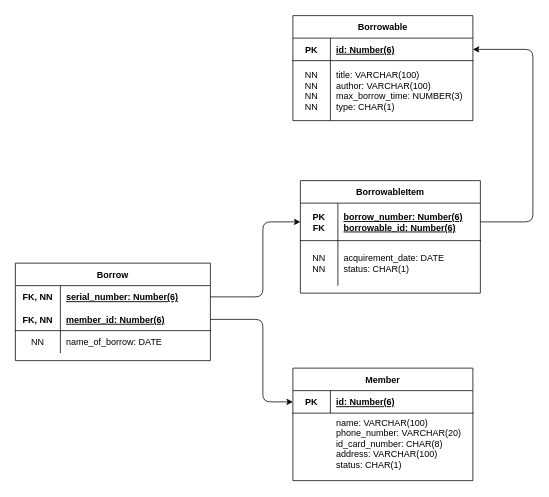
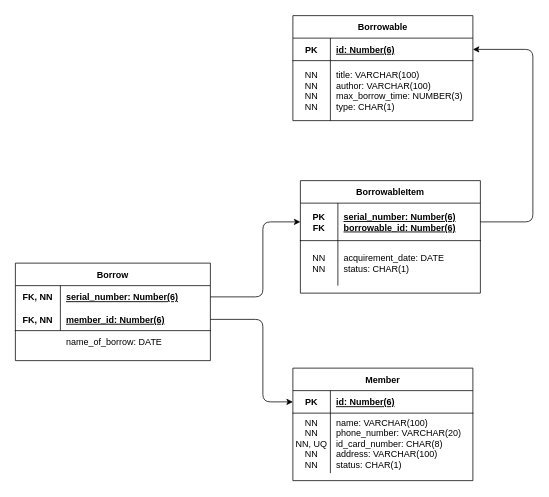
- <mxCell id="31" value="borrow_number: Number(6)&#10;borrowable_id: Number(6)" style="shape=partialRectangle;connectable=0;fillColor=none;top=0;left=0;bottom=0;right=0;align=left;spacingLeft=6;fontStyle=5;overflow=hidden;" vertex="1" parent="29"><mxGeometry x="50" width="190" height="50" as="geometry" /></mxCell>
+ <mxCell id="31" value="serial_number: Number(6)&#10;borrowable_id: Number(6)" style="shape=partialRectangle;connectable=0;fillColor=none;top=0;left=0;bottom=0;right=0;align=left;spacingLeft=6;fontStyle=5;overflow=hidden;" vertex="1" parent="29"><mxGeometry x="50" width="190" height="50" as="geometry" /></mxCell>
- <mxCell id="10" value="NN" style="shape=partialRectangle;connectable=0;fillColor=none;top=0;left=0;bottom=0;right=0;editable=1;overflow=hidden;" vertex="1" parent="9"><mxGeometry width="60" height="30" as="geometry" /></mxCell>
+ <mxCell id="17" value="NN&#10;NN&#10;NN, UQ&#10;NN&#10;NN" style="shape=partialRectangle;connectable=0;fillColor=none;top=0;left=0;bottom=0;right=0;editable=1;overflow=hidden;" vertex="1" parent="16"><mxGeometry width="50" height="80" as="geometry" /></mxCell>
